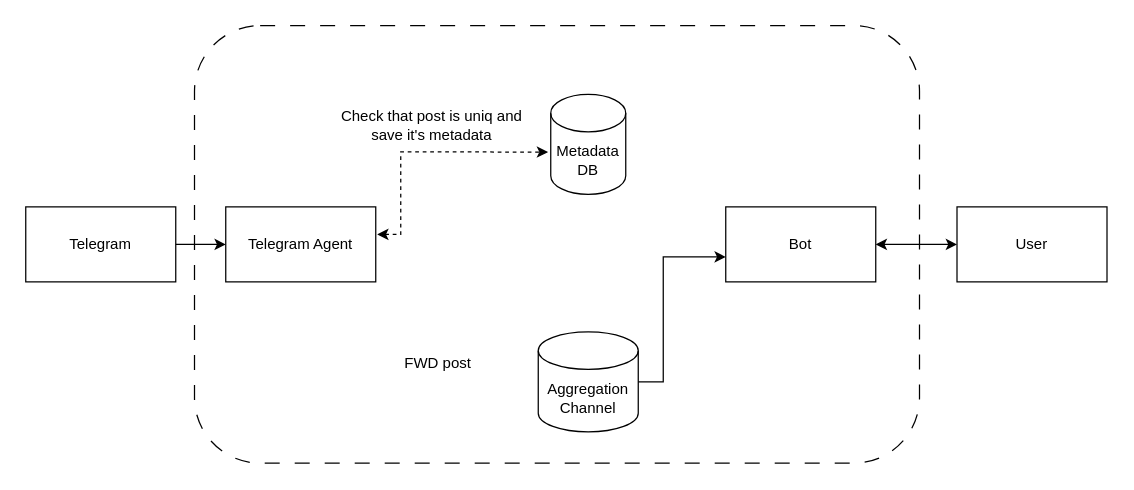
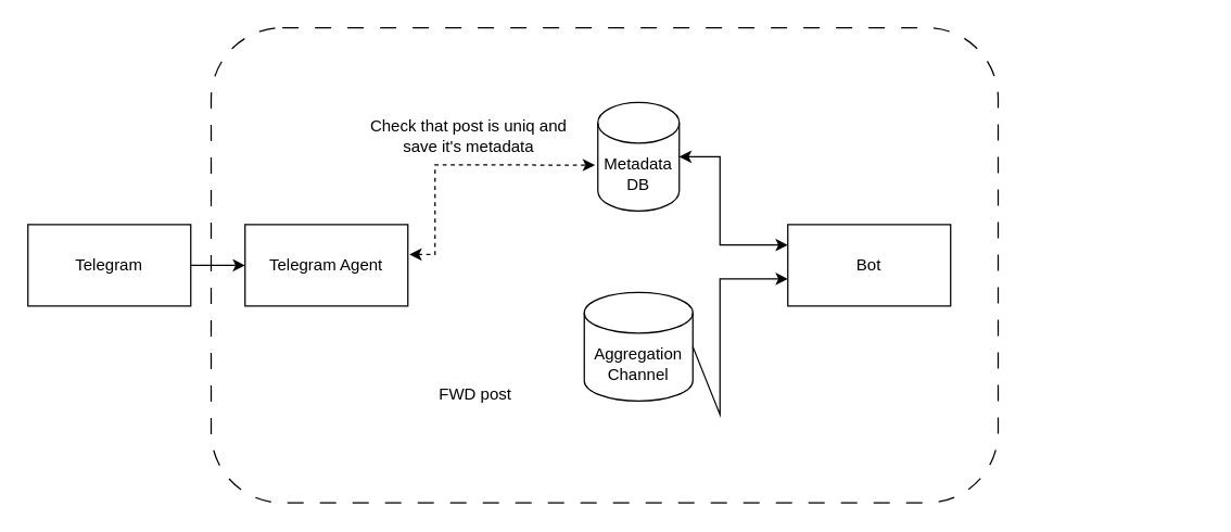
+ <mxCell id="15" value="" style="endArrow=classic;startArrow=classic;html=1;rounded=0;entryX=1;entryY=0.5;entryDx=0;entryDy=0;entryPerimeter=0;exitX=0;exitY=0.25;exitDx=0;exitDy=0;" parent="1" source="12" target="2" edge="1"><mxGeometry width="50" height="50" relative="1" as="geometry"><mxPoint x="440" y="245" as="sourcePoint" /><mxPoint x="490" y="195" as="targetPoint" /><Array as="points"><mxPoint x="530" y="180" /><mxPoint x="530" y="115" /></Array></mxGeometry></mxCell>
- <mxCell id="14" value="" style="endArrow=classic;startArrow=classic;html=1;rounded=0;entryX=0;entryY=0.5;entryDx=0;entryDy=0;exitX=1;exitY=0.5;exitDx=0;exitDy=0;" parent="1" source="12" target="13" edge="1"><mxGeometry width="50" height="50" relative="1" as="geometry"><mxPoint x="440" y="245" as="sourcePoint" /><mxPoint x="490" y="195" as="targetPoint" /></mxGeometry></mxCell>
- <mxCell id="13" value="User" style="rounded=0;whiteSpace=wrap;html=1;" parent="1" vertex="1"><mxGeometry x="765" y="165" width="120" height="60" as="geometry" /></mxCell>
- <mxCell id="4" value="Aggregation Channel" style="shape=cylinder3;whiteSpace=wrap;html=1;boundedLbl=1;backgroundOutline=1;size=15;" parent="1" vertex="1"><mxGeometry x="430" y="265" width="80" height="80" as="geometry" /></mxCell>
+ <mxCell id="4" value="Aggregation Channel" style="shape=cylinder3;whiteSpace=wrap;html=1;boundedLbl=1;backgroundOutline=1;size=15;" parent="1" vertex="1"><mxGeometry x="430" y="215" width="80" height="80" as="geometry" /></mxCell>
